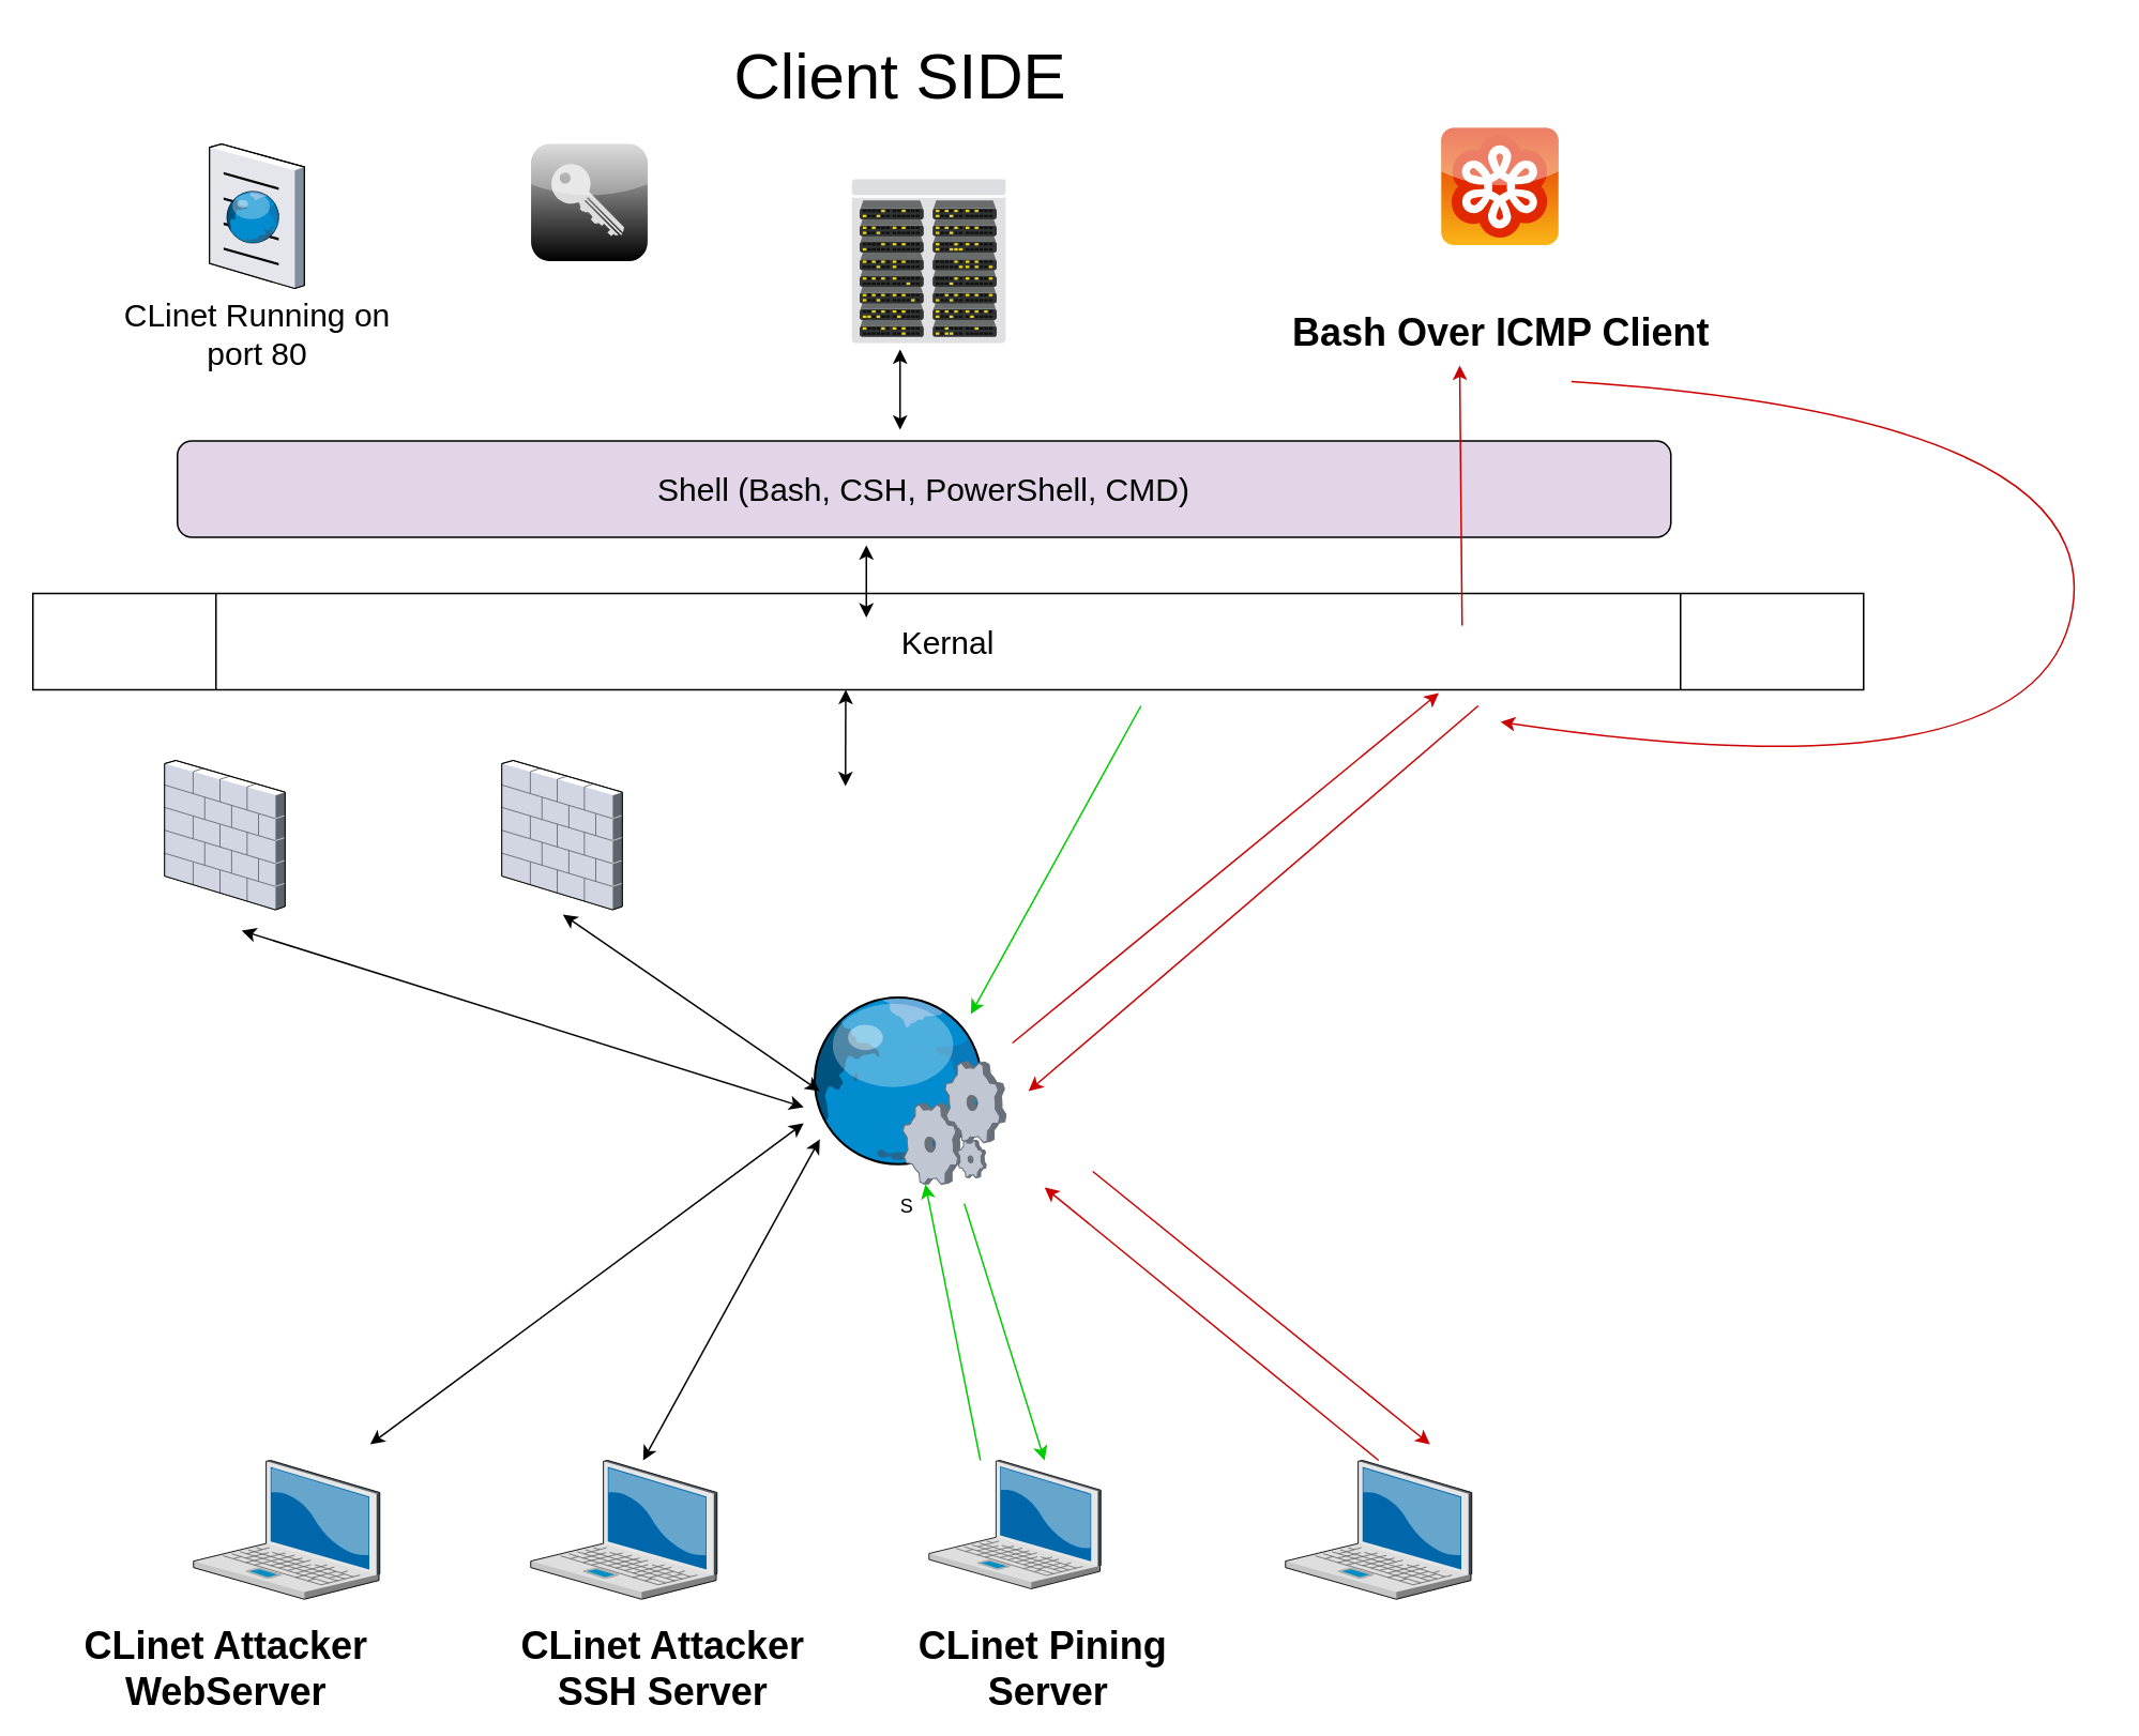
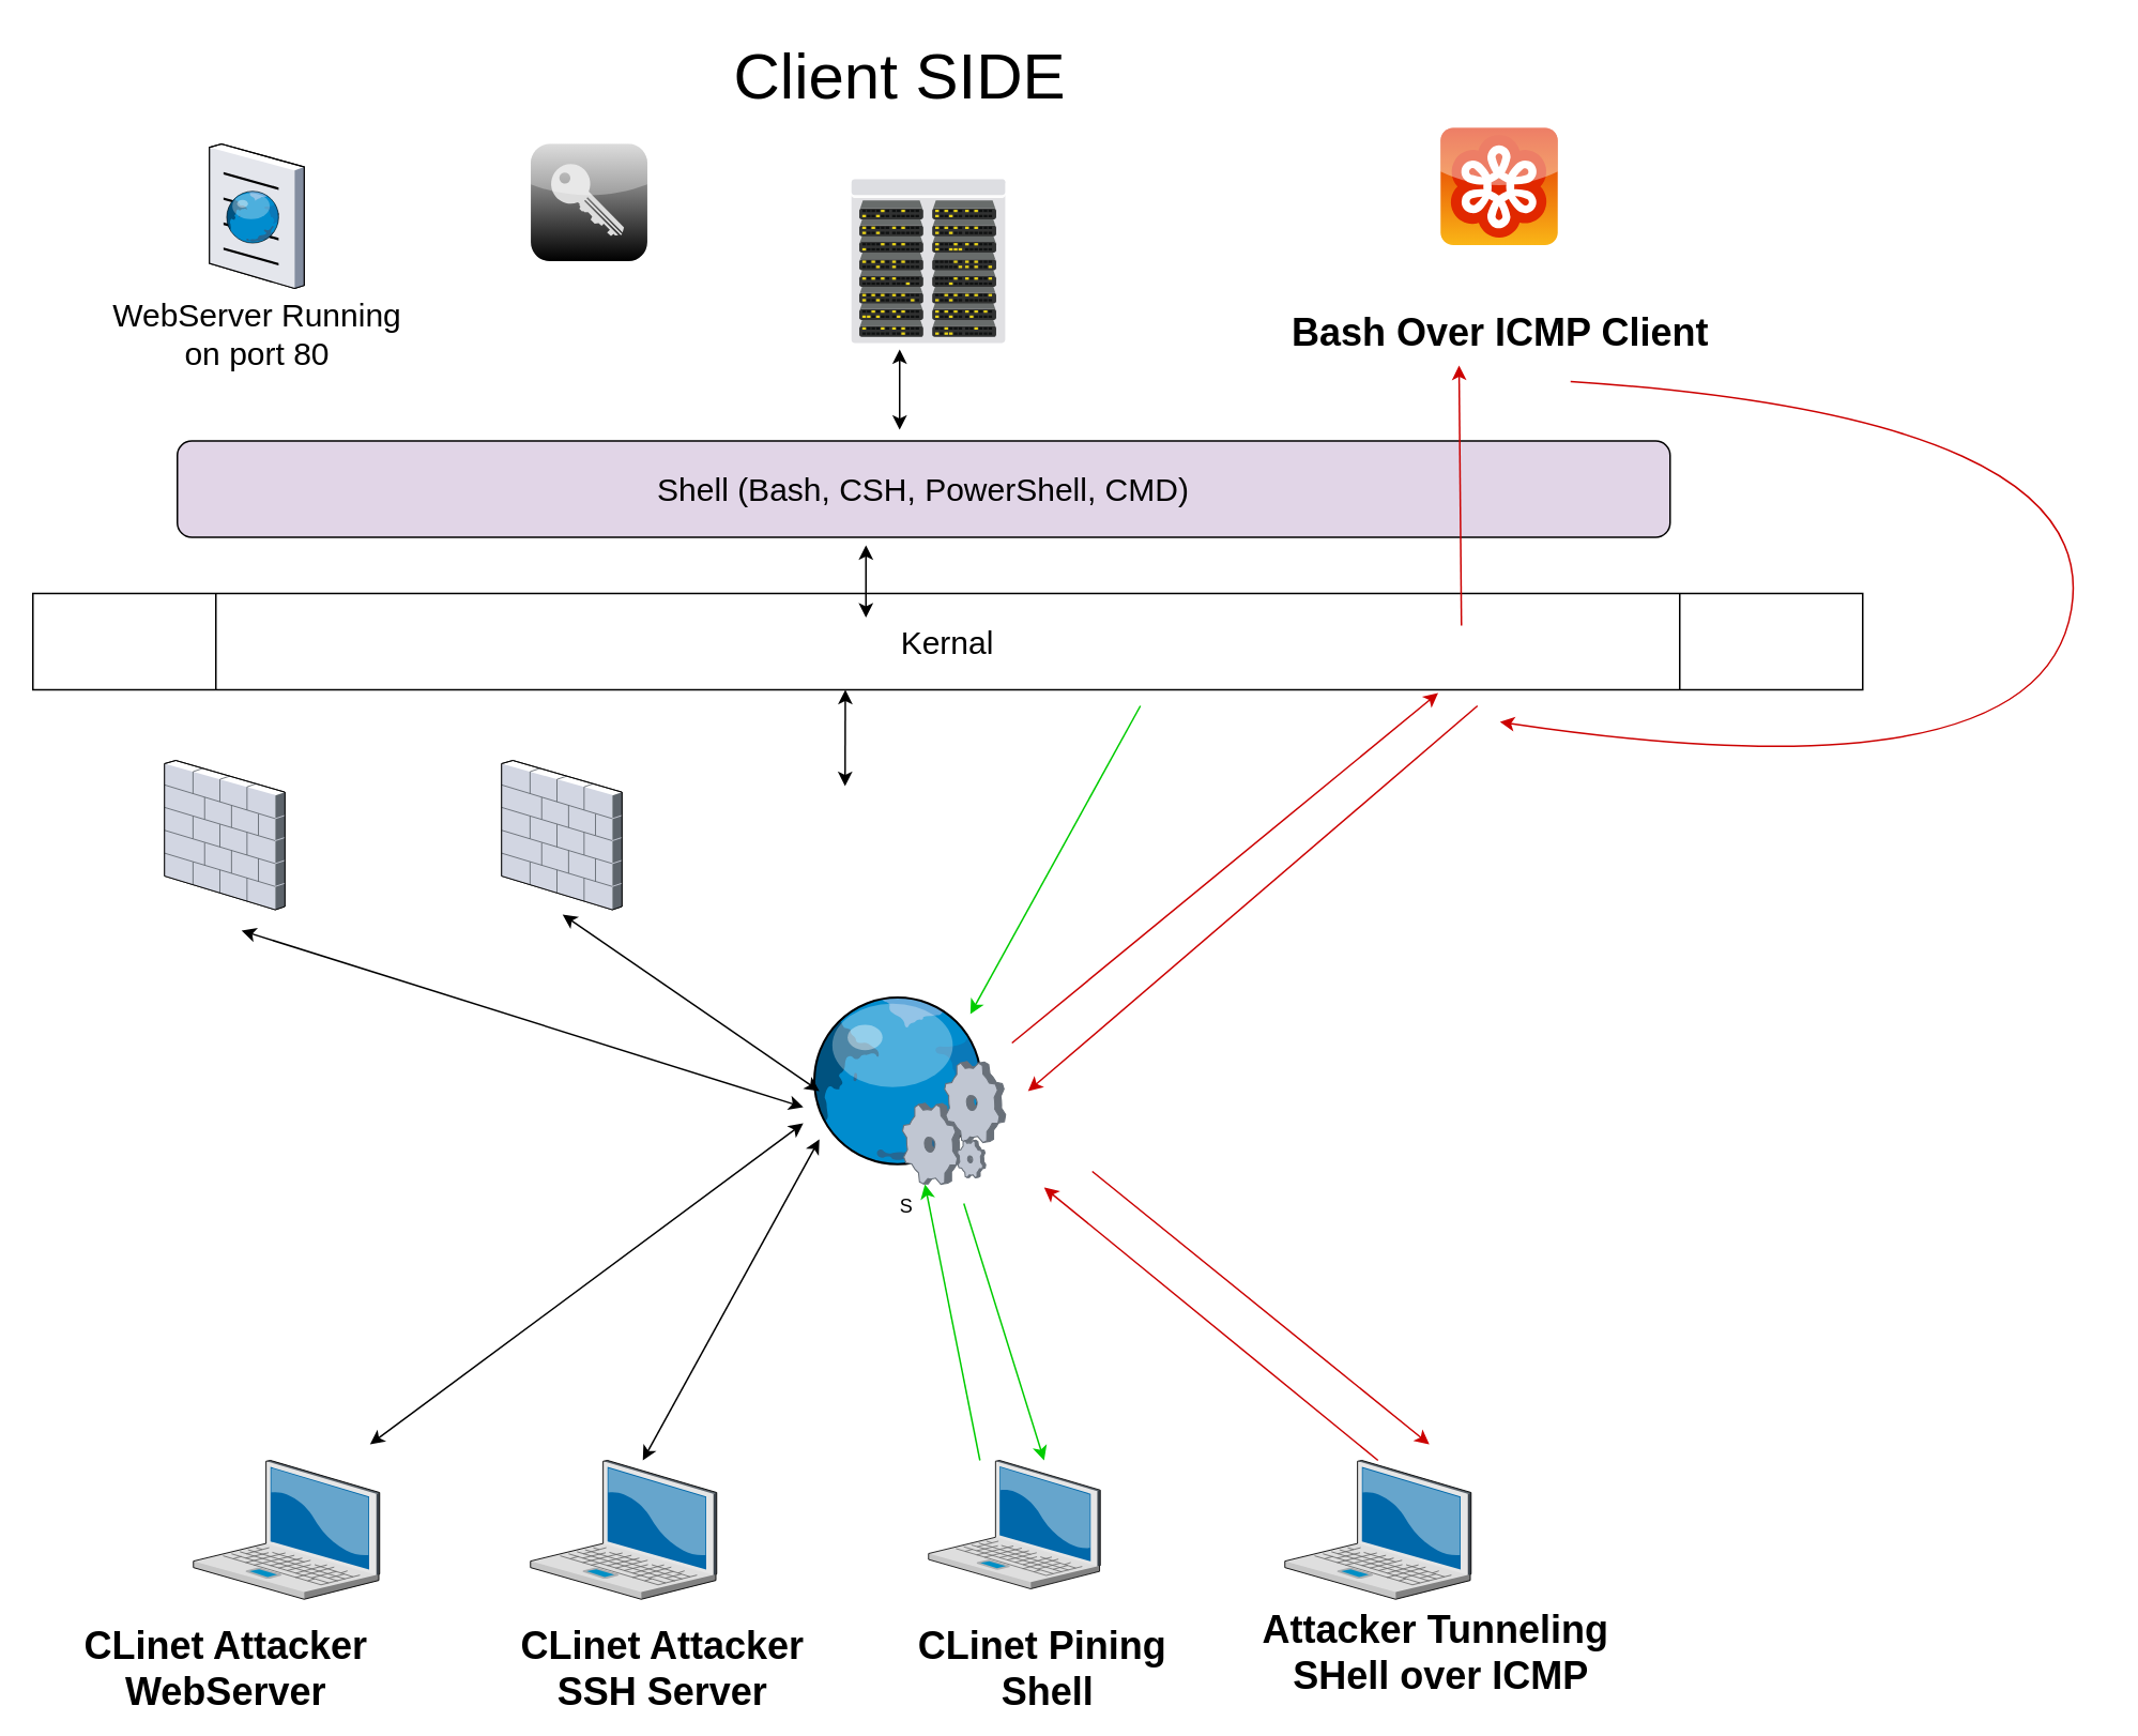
- <mxCell id="14" value="&lt;font style=&quot;font-size: 20px&quot;&gt;CLinet Running on port 80&lt;/font&gt;" style="text;html=1;strokeColor=none;fillColor=none;align=center;verticalAlign=middle;whiteSpace=wrap;rounded=0;" vertex="1" parent="1"><mxGeometry x="68" y="172" width="184" height="70" as="geometry" /></mxCell>
+ <mxCell id="14" value="&lt;font style=&quot;font-size: 20px&quot;&gt;WebServer Running on port 80&lt;/font&gt;" style="text;html=1;strokeColor=none;fillColor=none;align=center;verticalAlign=middle;whiteSpace=wrap;rounded=0;" vertex="1" parent="1"><mxGeometry x="68" y="172" width="184" height="70" as="geometry" /></mxCell>
+ <mxCell id="37" value="Attacker Tunneling&amp;nbsp;&lt;br&gt;SHell over ICMP" style="text;strokeColor=none;fillColor=none;html=1;fontSize=24;fontStyle=1;verticalAlign=middle;align=center;" vertex="1" parent="1"><mxGeometry x="777" y="1009" width="240" height="40" as="geometry" /></mxCell>
- <mxCell id="36" value="CLinet Pining&amp;nbsp;&lt;br&gt;Server" style="text;strokeColor=none;fillColor=none;html=1;fontSize=24;fontStyle=1;verticalAlign=middle;align=center;" vertex="1" parent="1"><mxGeometry x="532" y="1019" width="240" height="40" as="geometry" /></mxCell>
+ <mxCell id="36" value="CLinet Pining&amp;nbsp;&lt;br&gt;Shell" style="text;strokeColor=none;fillColor=none;html=1;fontSize=24;fontStyle=1;verticalAlign=middle;align=center;" vertex="1" parent="1"><mxGeometry x="532" y="1019" width="240" height="40" as="geometry" /></mxCell>
